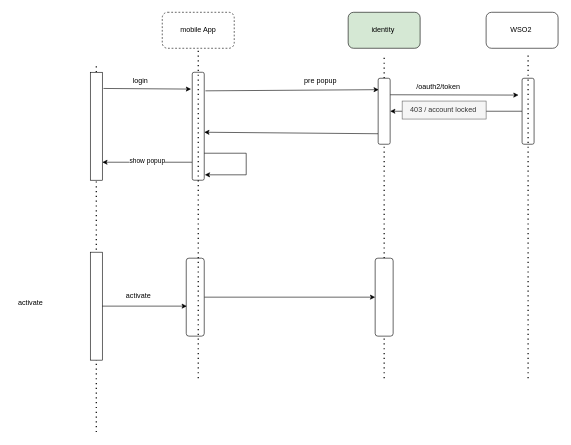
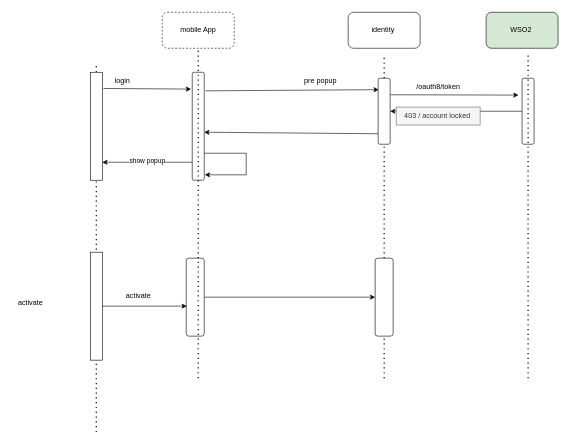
- <mxCell id="3" value="identity&amp;nbsp;" style="rounded=1;whiteSpace=wrap;html=1;fillColor=#d5e8d4;" parent="1" vertex="1"><mxGeometry x="580" y="20" width="120" height="60" as="geometry" /></mxCell>
+ <mxCell id="3" value="identity&amp;nbsp;" style="rounded=1;whiteSpace=wrap;html=1;" parent="1" vertex="1"><mxGeometry x="580" y="20" width="120" height="60" as="geometry" /></mxCell>
- <mxCell id="4" value="WSO2&amp;nbsp;" style="rounded=1;whiteSpace=wrap;html=1;" parent="1" vertex="1"><mxGeometry x="810" y="20" width="120" height="60" as="geometry" /></mxCell>
+ <mxCell id="4" value="WSO2&amp;nbsp;" style="rounded=1;whiteSpace=wrap;html=1;fillColor=#d5e8d4;" parent="1" vertex="1"><mxGeometry x="810" y="20" width="120" height="60" as="geometry" /></mxCell>
- <mxCell id="29" value="login&amp;nbsp;" style="text;html=1;align=center;verticalAlign=middle;resizable=0;points=[];autosize=1;strokeColor=none;fillColor=none;" vertex="1" parent="1"><mxGeometry x="210" y="120" width="50" height="30" as="geometry" /></mxCell>
+ <mxCell id="29" value="login&amp;nbsp;" style="text;html=1;align=center;verticalAlign=middle;resizable=0;points=[];autosize=1;strokeColor=none;fillColor=none;" vertex="1" parent="1"><mxGeometry x="180" y="120" width="50" height="30" as="geometry" /></mxCell>
- <mxCell id="16" value="/oauth2/token" style="text;html=1;align=center;verticalAlign=middle;resizable=0;points=[];autosize=1;strokeColor=none;fillColor=none;" parent="1" vertex="1"><mxGeometry x="680" y="130" width="100" height="30" as="geometry" /></mxCell>
+ <mxCell id="16" value="/oauth8/token" style="text;html=1;align=center;verticalAlign=middle;resizable=0;points=[];autosize=1;strokeColor=none;fillColor=none;" parent="1" vertex="1"><mxGeometry x="680" y="130" width="100" height="30" as="geometry" /></mxCell>
- <mxCell id="33" value="403 / account locked&amp;nbsp;" style="text;html=1;align=center;verticalAlign=middle;resizable=0;points=[];autosize=1;strokeColor=#666666;fillColor=#f5f5f5;fontColor=#333333;" vertex="1" parent="1"><mxGeometry x="670" y="168" width="140" height="30" as="geometry" /></mxCell>
+ <mxCell id="33" value="403 / account locked&amp;nbsp;" style="text;html=1;align=center;verticalAlign=middle;resizable=0;points=[];autosize=1;strokeColor=#666666;fillColor=#f5f5f5;fontColor=#333333;" vertex="1" parent="1"><mxGeometry x="660" y="178" width="140" height="30" as="geometry" /></mxCell>
